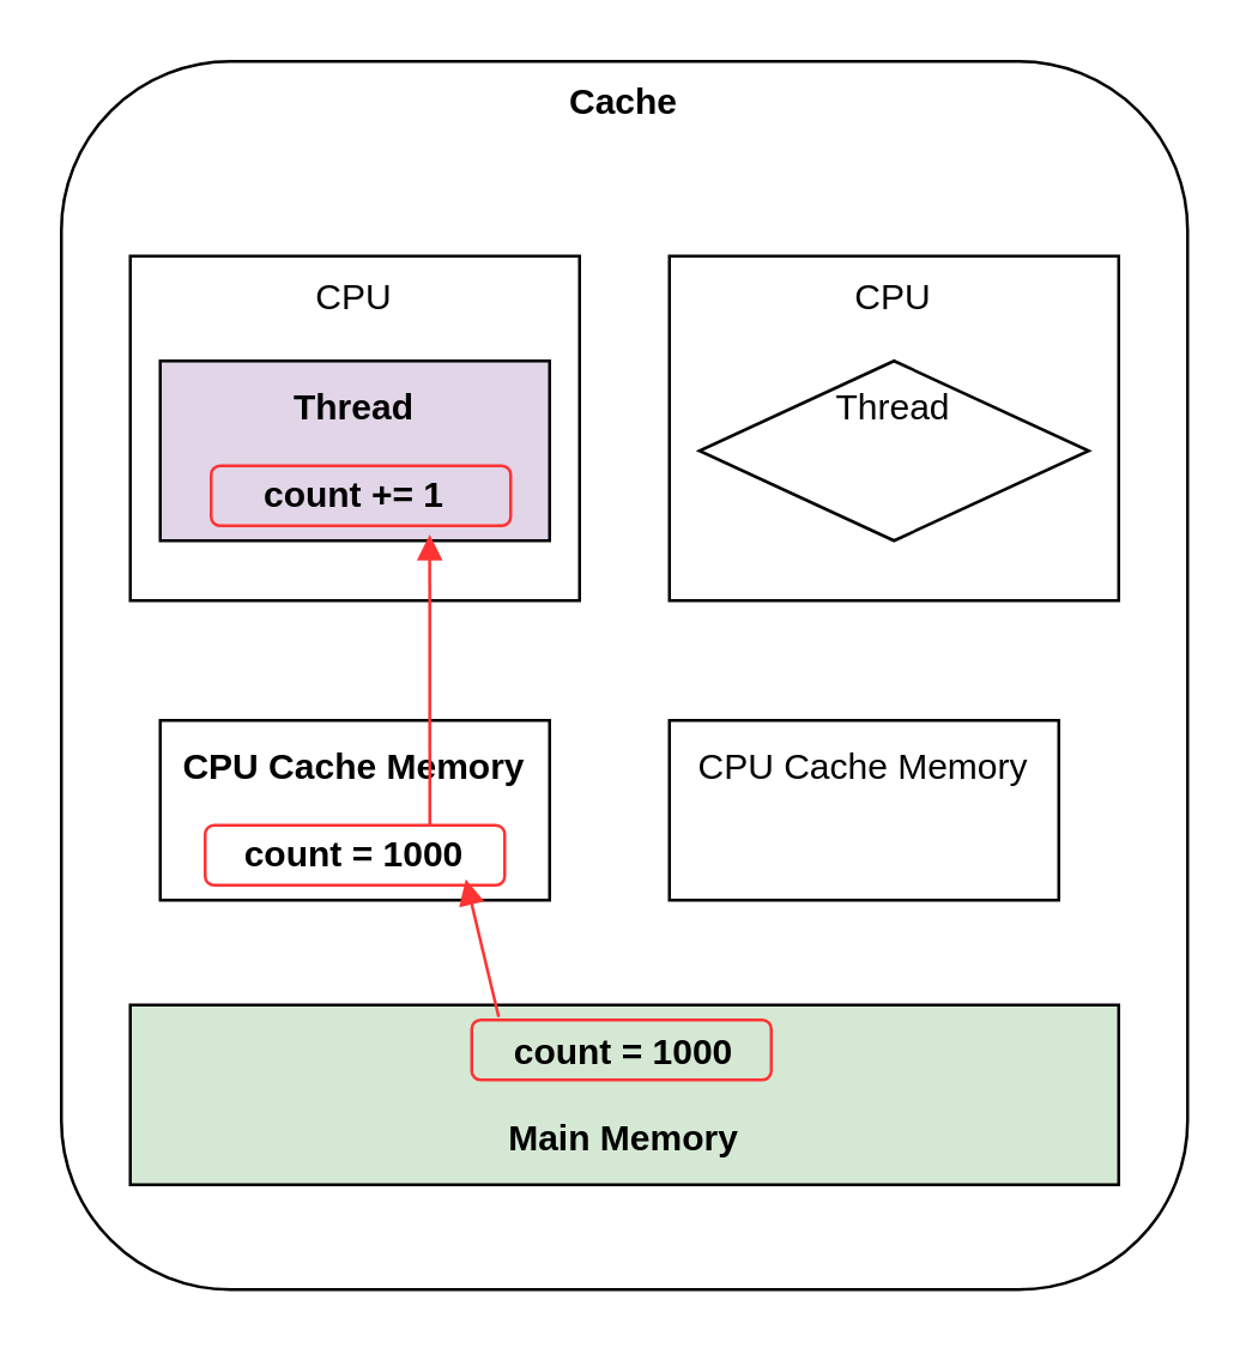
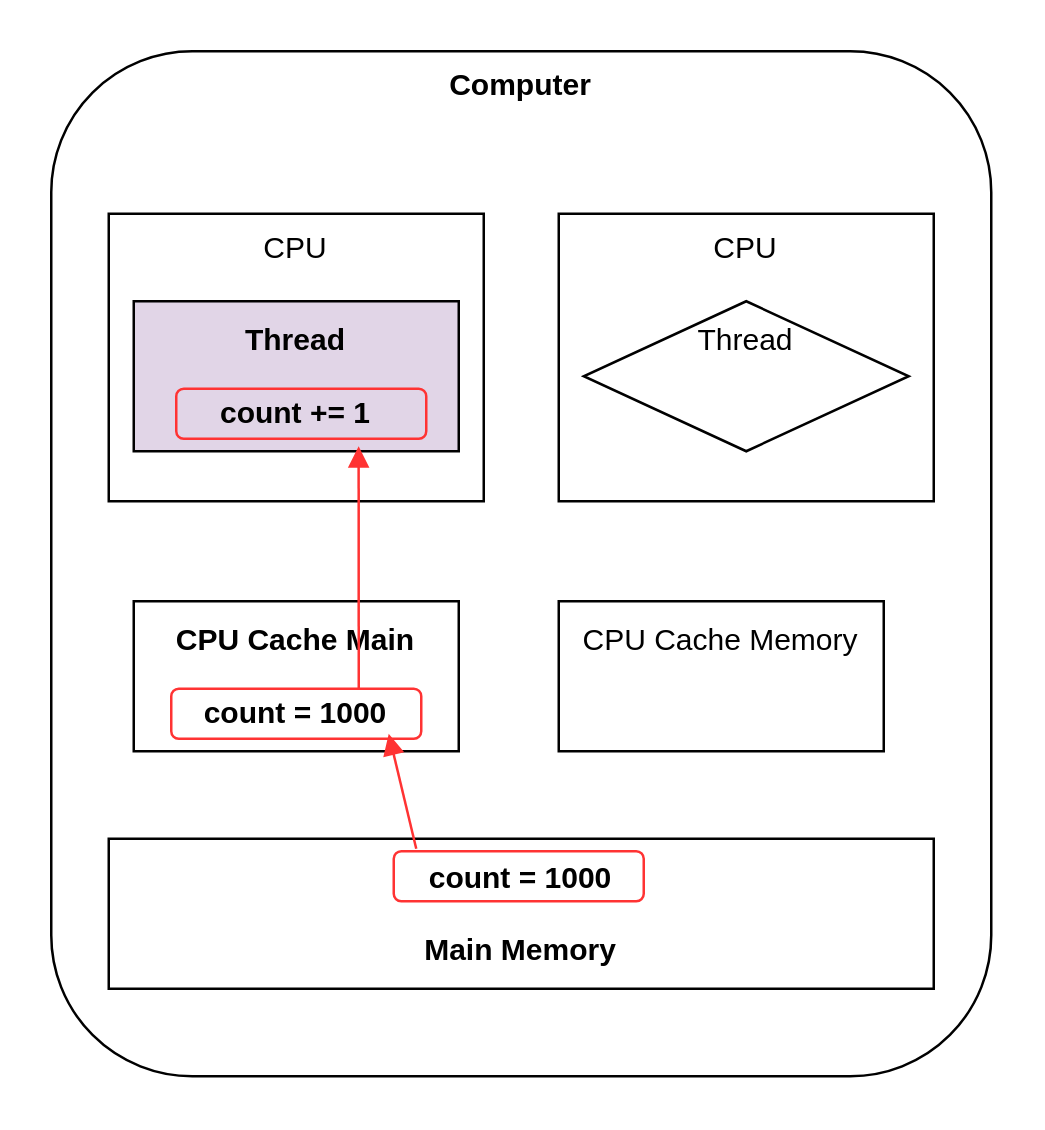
- <mxCell id="2" value="Cache" style="rounded=1;whiteSpace=wrap;html=1;fontStyle=1;verticalAlign=top;" vertex="1" parent="1"><mxGeometry x="20" y="20" width="376" height="410" as="geometry" /></mxCell>
+ <mxCell id="2" value="Computer" style="rounded=1;whiteSpace=wrap;html=1;fontStyle=1;verticalAlign=top;" vertex="1" parent="1"><mxGeometry x="20" y="20" width="376" height="410" as="geometry" /></mxCell>
- <mxCell id="5" value="CPU Cache Memory&lt;div&gt;&lt;br&gt;&lt;/div&gt;&lt;div&gt;&lt;span&gt;count = 1000&lt;/span&gt;&lt;/div&gt;" style="rounded=0;whiteSpace=wrap;html=1;fontStyle=1" vertex="1" parent="1"><mxGeometry x="53" y="240" width="130" height="60" as="geometry" /></mxCell>
+ <mxCell id="5" value="CPU Cache Main&lt;div&gt;&lt;br&gt;&lt;/div&gt;&lt;div&gt;&lt;span&gt;count = 1000&lt;/span&gt;&lt;/div&gt;" style="rounded=0;whiteSpace=wrap;html=1;fontStyle=1" vertex="1" parent="1"><mxGeometry x="53" y="240" width="130" height="60" as="geometry" /></mxCell>
- <mxCell id="4" value="&lt;div&gt;&lt;span&gt;count = 1000&lt;/span&gt;&lt;/div&gt;&lt;div&gt;&lt;br&gt;&lt;/div&gt;Main Memory" style="rounded=0;whiteSpace=wrap;html=1;fontStyle=1;fillColor=#d5e8d4;" vertex="1" parent="1"><mxGeometry x="43" y="335" width="330" height="60" as="geometry" /></mxCell>
+ <mxCell id="4" value="&lt;div&gt;&lt;span&gt;count = 1000&lt;/span&gt;&lt;/div&gt;&lt;div&gt;&lt;br&gt;&lt;/div&gt;Main Memory" style="rounded=0;whiteSpace=wrap;html=1;fontStyle=1" vertex="1" parent="1"><mxGeometry x="43" y="335" width="330" height="60" as="geometry" /></mxCell>
